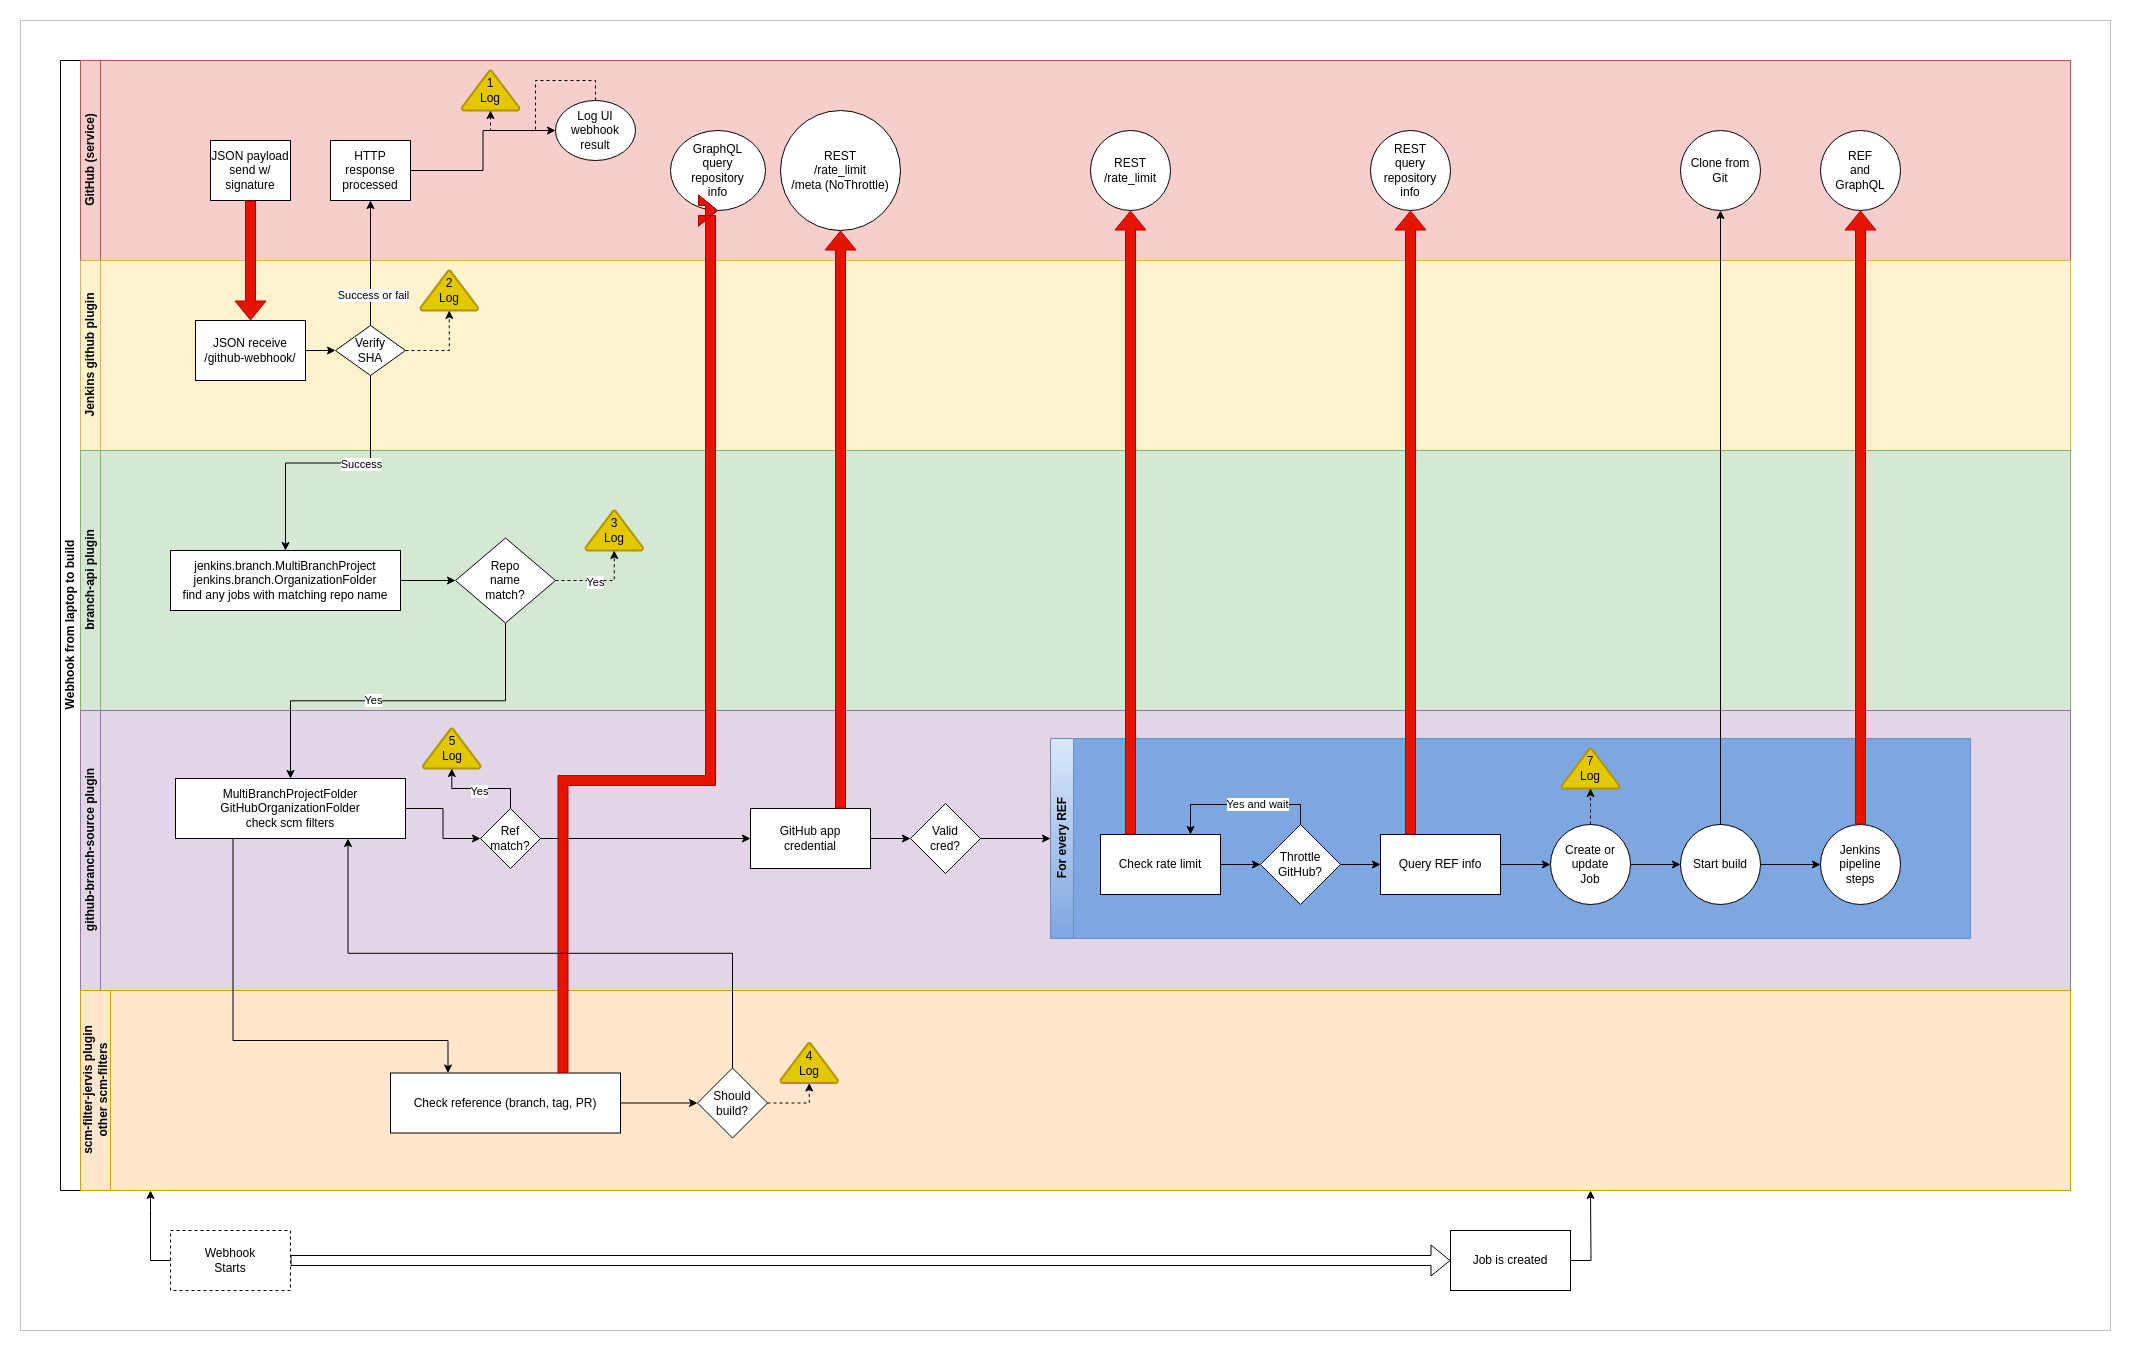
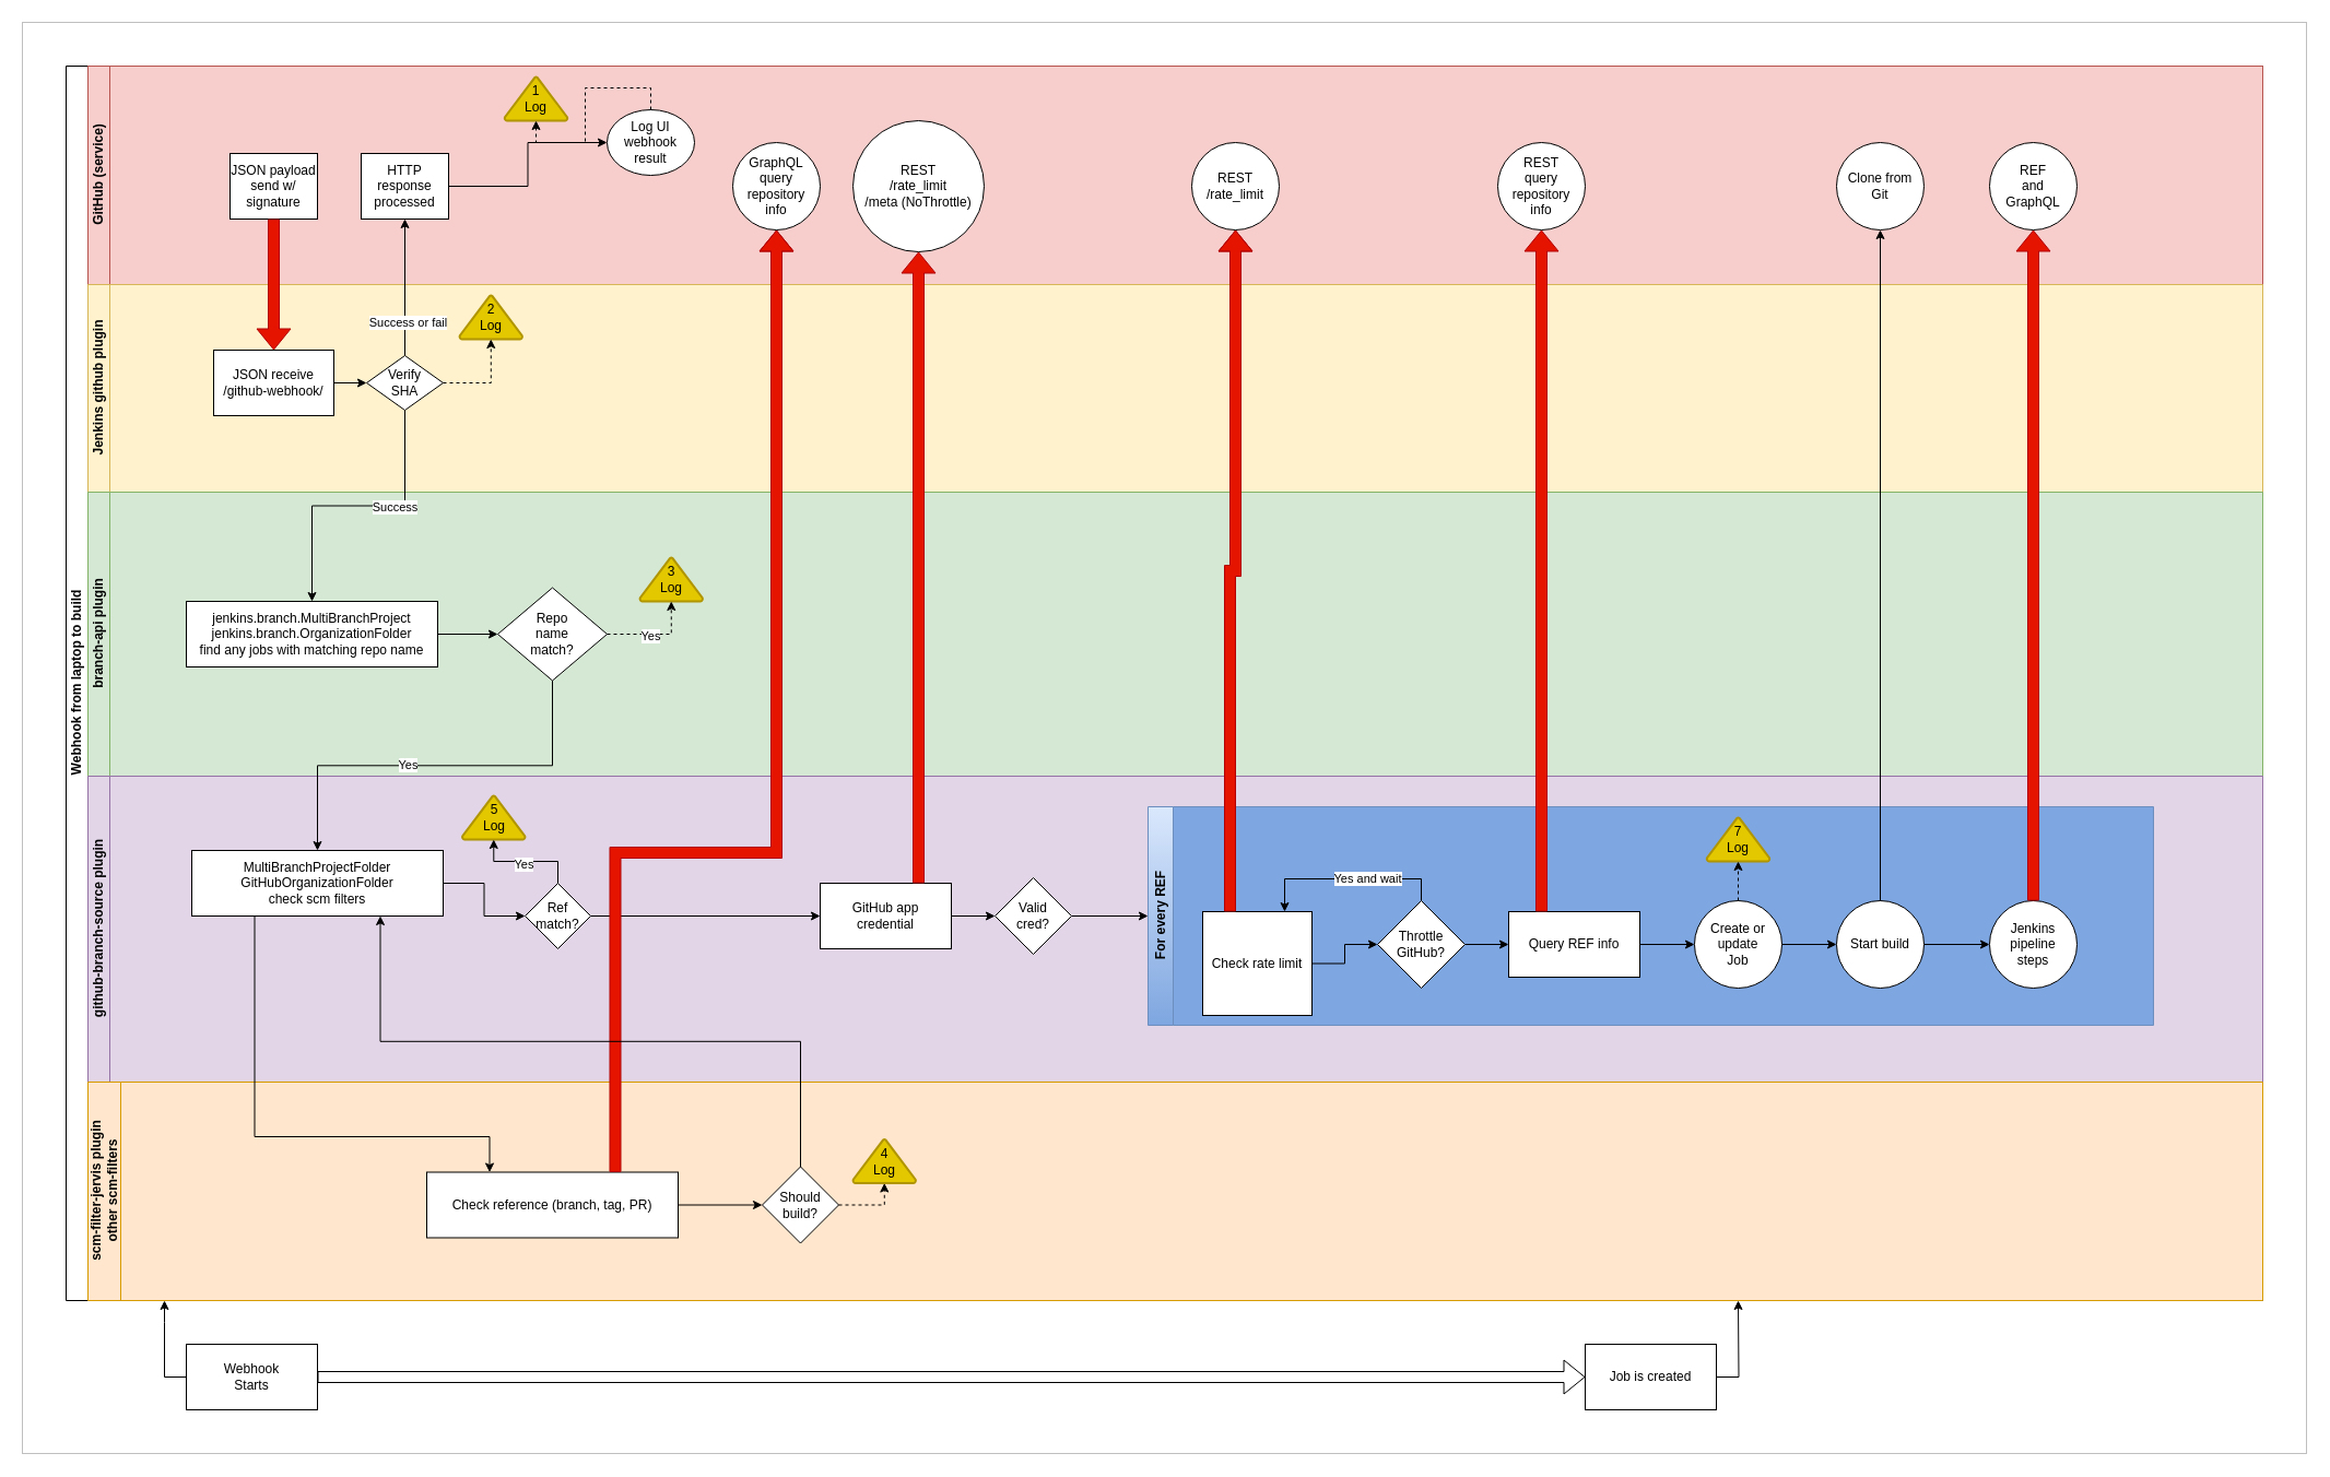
- <mxCell id="11" value="GraphQL&lt;br&gt;query&lt;br&gt;repository&lt;br&gt;info" style="ellipse;whiteSpace=wrap;html=1;aspect=fixed;" parent="4" vertex="1"><mxGeometry x="590" y="70" width="95" height="80" as="geometry" /></mxCell>
+ <mxCell id="11" value="GraphQL&lt;br&gt;query&lt;br&gt;repository&lt;br&gt;info" style="ellipse;whiteSpace=wrap;html=1;aspect=fixed;" parent="4" vertex="1"><mxGeometry x="590" y="70" width="80" height="80" as="geometry" /></mxCell>
- <mxCell id="47" value="Check rate limit" style="rounded=0;whiteSpace=wrap;html=1;" parent="45" vertex="1"><mxGeometry x="50" y="96" width="120" height="60" as="geometry" /></mxCell>
+ <mxCell id="47" value="Check rate limit" style="rounded=0;whiteSpace=wrap;html=1;" parent="45" vertex="1"><mxGeometry x="50" y="96" width="100" height="95" as="geometry" /></mxCell>
- <mxCell id="81" value="Webhook&lt;br&gt;Starts" style="rounded=0;whiteSpace=wrap;html=1;dashed=1;" vertex="1" parent="1"><mxGeometry x="170" y="1230" width="120" height="60" as="geometry" /></mxCell>
+ <mxCell id="81" value="Webhook&lt;br&gt;Starts" style="rounded=0;whiteSpace=wrap;html=1;" vertex="1" parent="1"><mxGeometry x="170" y="1230" width="120" height="60" as="geometry" /></mxCell>
